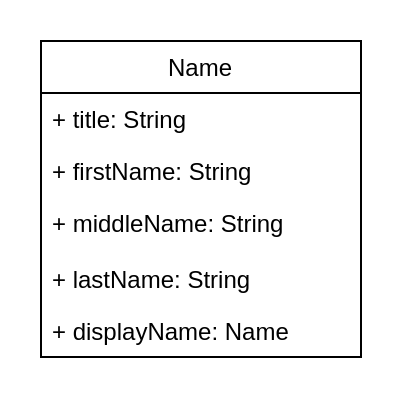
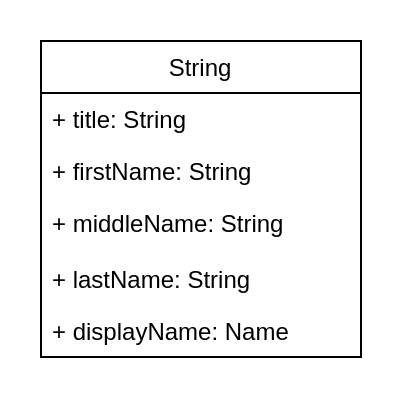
- <mxCell id="2" value="Name" style="swimlane;fontStyle=0;childLayout=stackLayout;horizontal=1;startSize=26;fillColor=none;horizontalStack=0;resizeParent=1;resizeParentMax=0;resizeLast=0;collapsible=1;marginBottom=0;" vertex="1" parent="1"><mxGeometry x="20" y="20" width="160" height="158" as="geometry" /></mxCell>
+ <mxCell id="2" value="String" style="swimlane;fontStyle=0;childLayout=stackLayout;horizontal=1;startSize=26;fillColor=none;horizontalStack=0;resizeParent=1;resizeParentMax=0;resizeLast=0;collapsible=1;marginBottom=0;" vertex="1" parent="1"><mxGeometry x="20" y="20" width="160" height="158" as="geometry" /></mxCell>
